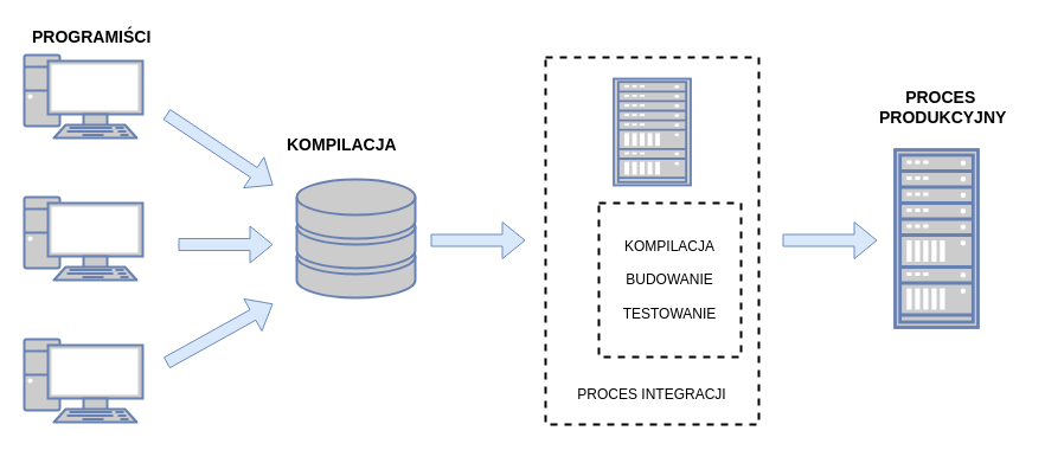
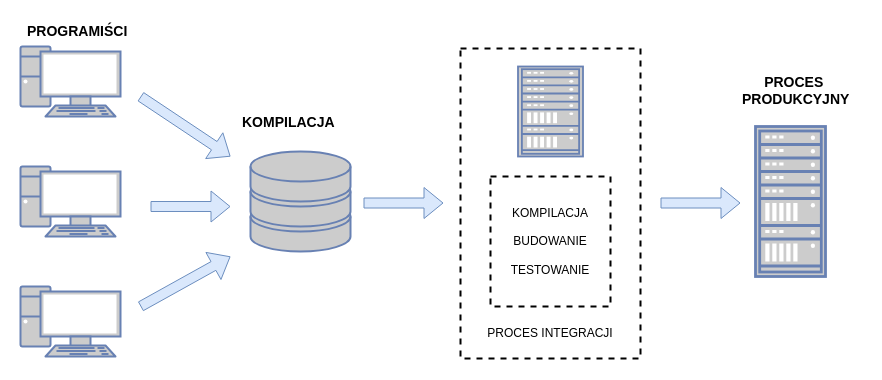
- <mxCell id="9" value="KOMPILACJA&lt;br&gt;&lt;br&gt;BUDOWANIE&lt;br&gt;&lt;br&gt;TESTOWANIE&lt;br&gt;" style="rounded=0;whiteSpace=wrap;html=1;dashed=1;strokeWidth=2;" vertex="1" parent="1"><mxGeometry x="505" y="171" width="120" height="130" as="geometry" /></mxCell>
+ <mxCell id="9" value="KOMPILACJA&lt;br&gt;&lt;br&gt;BUDOWANIE&lt;br&gt;&lt;br&gt;TESTOWANIE&lt;br&gt;" style="rounded=0;whiteSpace=wrap;html=1;dashed=1;strokeWidth=2;" vertex="1" parent="1"><mxGeometry x="490" y="176" width="120" height="130" as="geometry" /></mxCell>
